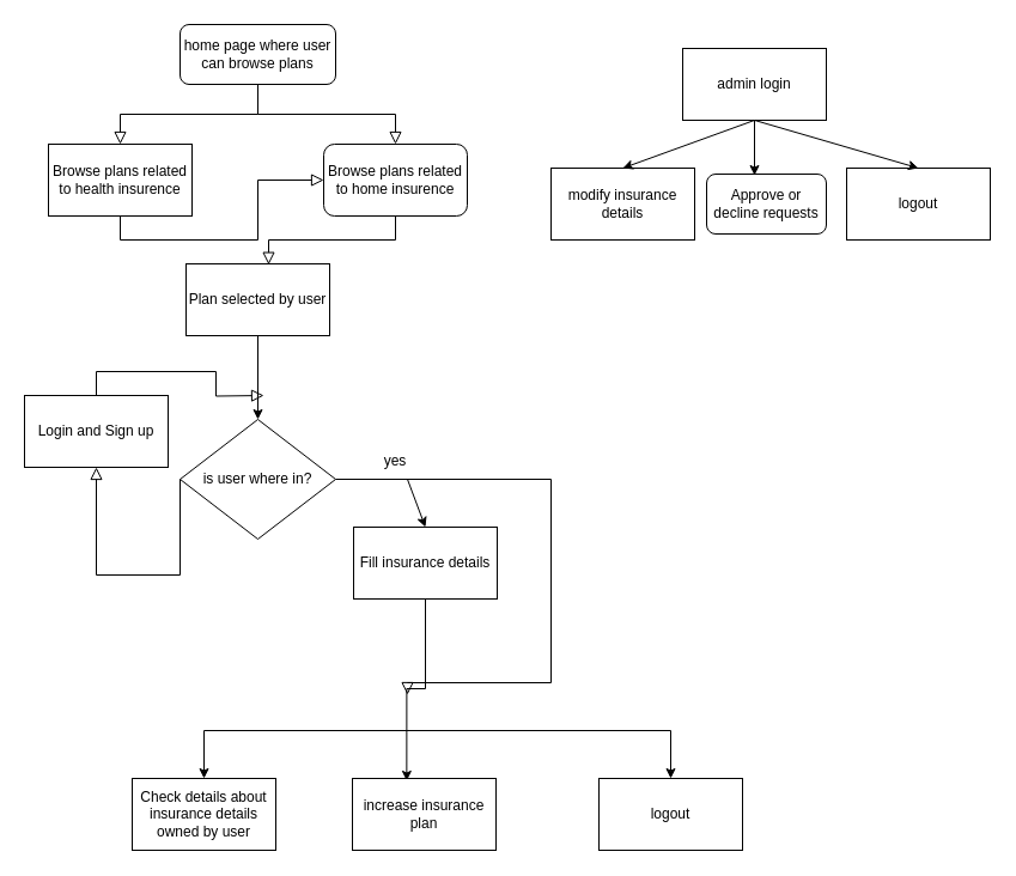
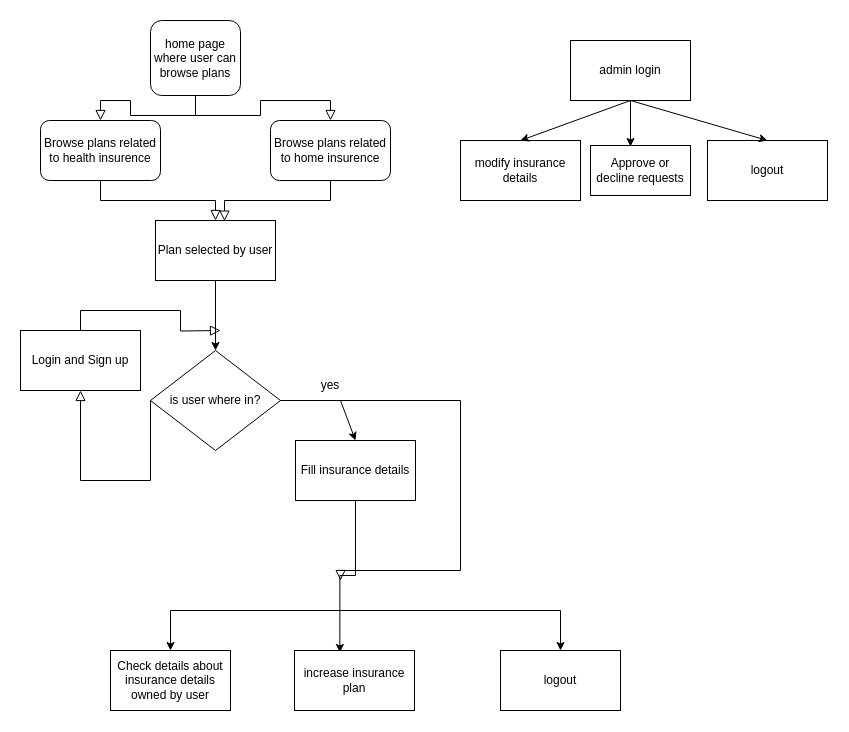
- <mxCell id="3" value="home page where user can browse plans" style="rounded=1;whiteSpace=wrap;html=1;fontSize=12;glass=0;strokeWidth=1;shadow=0;" parent="1" vertex="1"><mxGeometry x="150" y="20" width="130" height="50" as="geometry" /></mxCell>
+ <mxCell id="3" value="home page where user can browse plans" style="rounded=1;whiteSpace=wrap;html=1;fontSize=12;glass=0;strokeWidth=1;shadow=0;" parent="1" vertex="1"><mxGeometry x="150" y="20" width="90" height="75" as="geometry" /></mxCell>
- <mxCell id="4" value="Browse plans related to health insurence" style="whiteSpace=wrap;html=1;rounded=0;" parent="1" vertex="1"><mxGeometry x="40" y="120" width="120" height="60" as="geometry" /></mxCell>
+ <mxCell id="4" value="Browse plans related to health insurence" style="rounded=1;whiteSpace=wrap;html=1;" parent="1" vertex="1"><mxGeometry x="40" y="120" width="120" height="60" as="geometry" /></mxCell>
- <mxCell id="13" value="" style="rounded=0;html=1;jettySize=auto;orthogonalLoop=1;fontSize=11;endArrow=block;endFill=0;endSize=8;strokeWidth=1;shadow=0;labelBackgroundColor=none;edgeStyle=orthogonalEdgeStyle;exitX=0.5;exitY=1;exitDx=0;exitDy=0;" parent="1" source="4" target="5" edge="1"><mxGeometry relative="1" as="geometry"><mxPoint x="130" y="200" as="sourcePoint" /><mxPoint x="10" y="250" as="targetPoint" /></mxGeometry></mxCell>
+ <mxCell id="13" value="" style="rounded=0;html=1;jettySize=auto;orthogonalLoop=1;fontSize=11;endArrow=block;endFill=0;endSize=8;strokeWidth=1;shadow=0;labelBackgroundColor=none;edgeStyle=orthogonalEdgeStyle;entryX=0.5;entryY=0;entryDx=0;entryDy=0;exitX=0.5;exitY=1;exitDx=0;exitDy=0;" parent="1" source="4" target="8" edge="1"><mxGeometry relative="1" as="geometry"><mxPoint x="130" y="200" as="sourcePoint" /><mxPoint x="10" y="250" as="targetPoint" /></mxGeometry></mxCell>
- <mxCell id="31" value="Approve or decline requests" style="whiteSpace=wrap;html=1;rounded=1;" vertex="1" parent="1"><mxGeometry x="590" y="145" width="100" height="50" as="geometry" /></mxCell>
+ <mxCell id="31" value="Approve or decline requests" style="rounded=0;whiteSpace=wrap;html=1;" vertex="1" parent="1"><mxGeometry x="590" y="145" width="100" height="50" as="geometry" /></mxCell>
